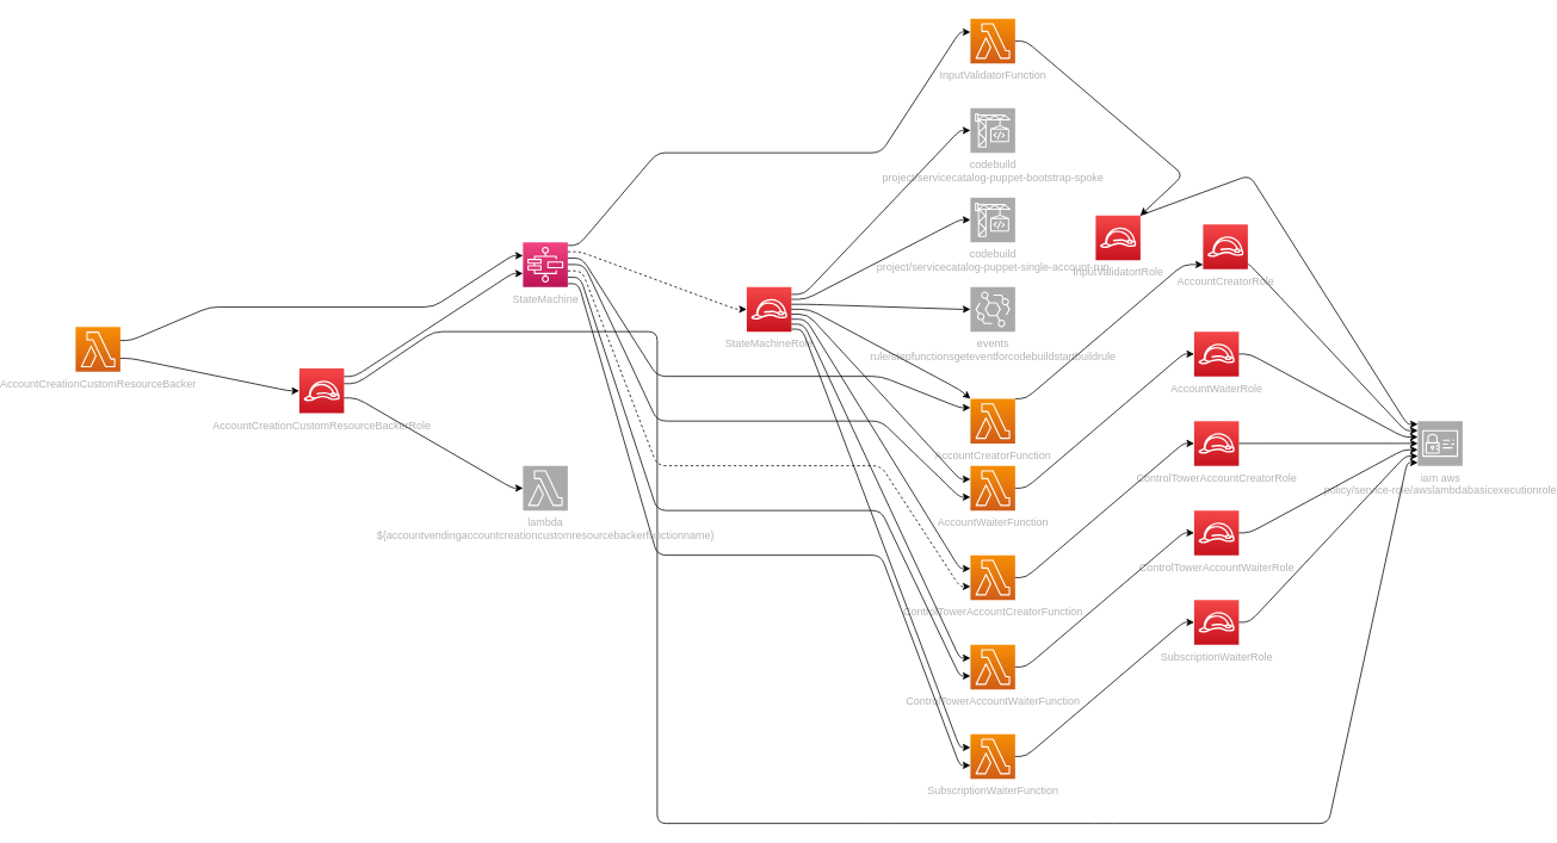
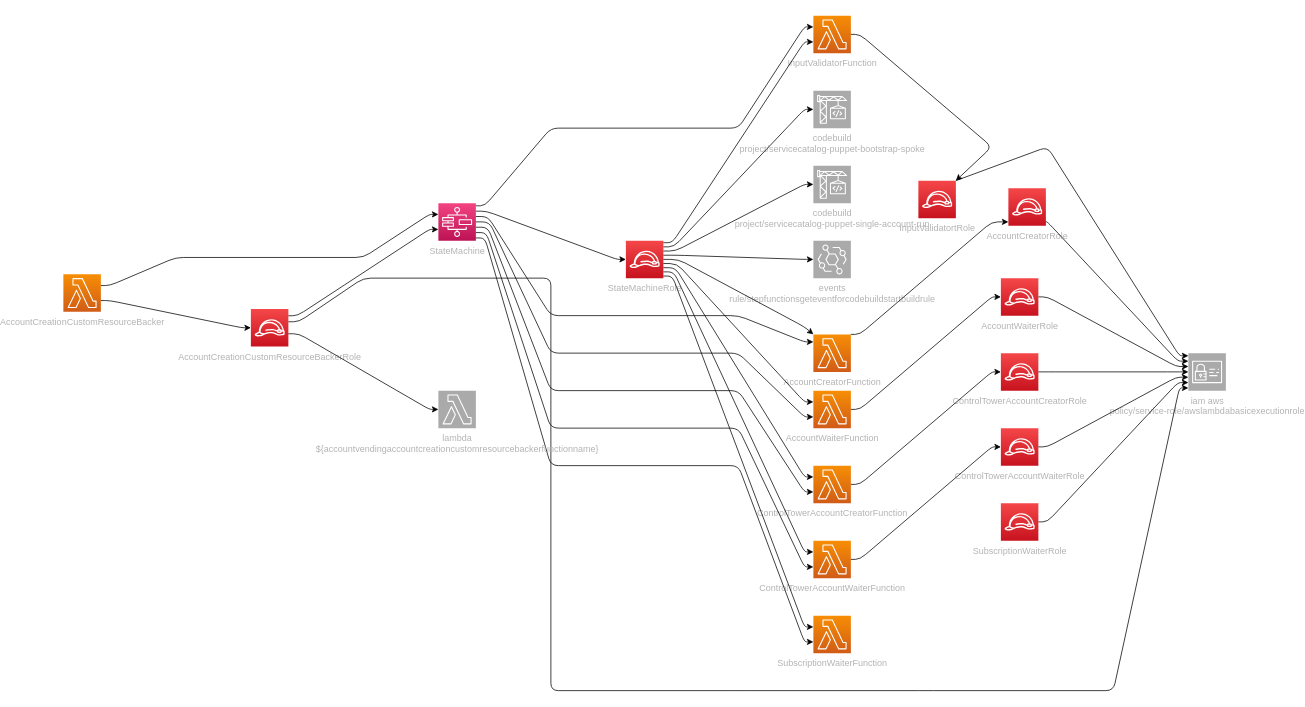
+ <mxCell id="44" value="" style="edgeStyle=orthogonalEdgeStyle;rounded=1;orthogonalLoop=1;jettySize=auto;html=1;labelBackgroundColor=none;fontColor=#EA6B66;noEdgeStyle=1;orthogonal=1;" edge="1" parent="1" source="15" target="2"><mxGeometry relative="1" as="geometry"><Array as="points"><mxPoint x="832" y="322.778" /><mxPoint x="1008" y="55" /></Array></mxGeometry></mxCell>
- <mxCell id="34" value="" style="edgeStyle=orthogonalEdgeStyle;rounded=1;orthogonalLoop=1;jettySize=auto;html=1;labelBackgroundColor=none;fontColor=#EA6B66;noEdgeStyle=1;orthogonal=1;dashed=1;" edge="1" parent="1" source="14" target="15"><mxGeometry relative="1" as="geometry"><Array as="points"><mxPoint x="584" y="280.714" /><mxPoint x="758" y="345" /></Array></mxGeometry></mxCell>
+ <mxCell id="34" value="" style="edgeStyle=orthogonalEdgeStyle;rounded=1;orthogonalLoop=1;jettySize=auto;html=1;labelBackgroundColor=none;fontColor=#EA6B66;noEdgeStyle=1;orthogonal=1;" edge="1" parent="1" source="14" target="15"><mxGeometry relative="1" as="geometry"><Array as="points"><mxPoint x="584" y="280.714" /><mxPoint x="758" y="345" /></Array></mxGeometry></mxCell>
- <mxCell id="38" value="" style="edgeStyle=orthogonalEdgeStyle;rounded=1;orthogonalLoop=1;jettySize=auto;html=1;labelBackgroundColor=none;fontColor=#EA6B66;noEdgeStyle=1;orthogonal=1;dashed=1;" edge="1" parent="1" source="14" target="8"><mxGeometry relative="1" as="geometry"><Array as="points"><mxPoint x="586" y="302.143" /><mxPoint x="670" y="520" /><mxPoint x="920" y="520" /><mxPoint x="1008" y="655" /></Array></mxGeometry></mxCell>
+ <mxCell id="38" value="" style="edgeStyle=orthogonalEdgeStyle;rounded=1;orthogonalLoop=1;jettySize=auto;html=1;labelBackgroundColor=none;fontColor=#EA6B66;noEdgeStyle=1;orthogonal=1;" edge="1" parent="1" source="14" target="8"><mxGeometry relative="1" as="geometry"><Array as="points"><mxPoint x="586" y="302.143" /><mxPoint x="670" y="520" /><mxPoint x="920" y="520" /><mxPoint x="1008" y="655" /></Array></mxGeometry></mxCell>
- <mxCell id="32" value="" style="edgeStyle=orthogonalEdgeStyle;rounded=1;orthogonalLoop=1;jettySize=auto;html=1;labelBackgroundColor=none;fontColor=#EA6B66;noEdgeStyle=1;orthogonal=1;" edge="1" parent="1" source="12" target="13"><mxGeometry relative="1" as="geometry"><Array as="points"><mxPoint x="1082" y="845" /><mxPoint x="1258" y="695" /></Array></mxGeometry></mxCell>
